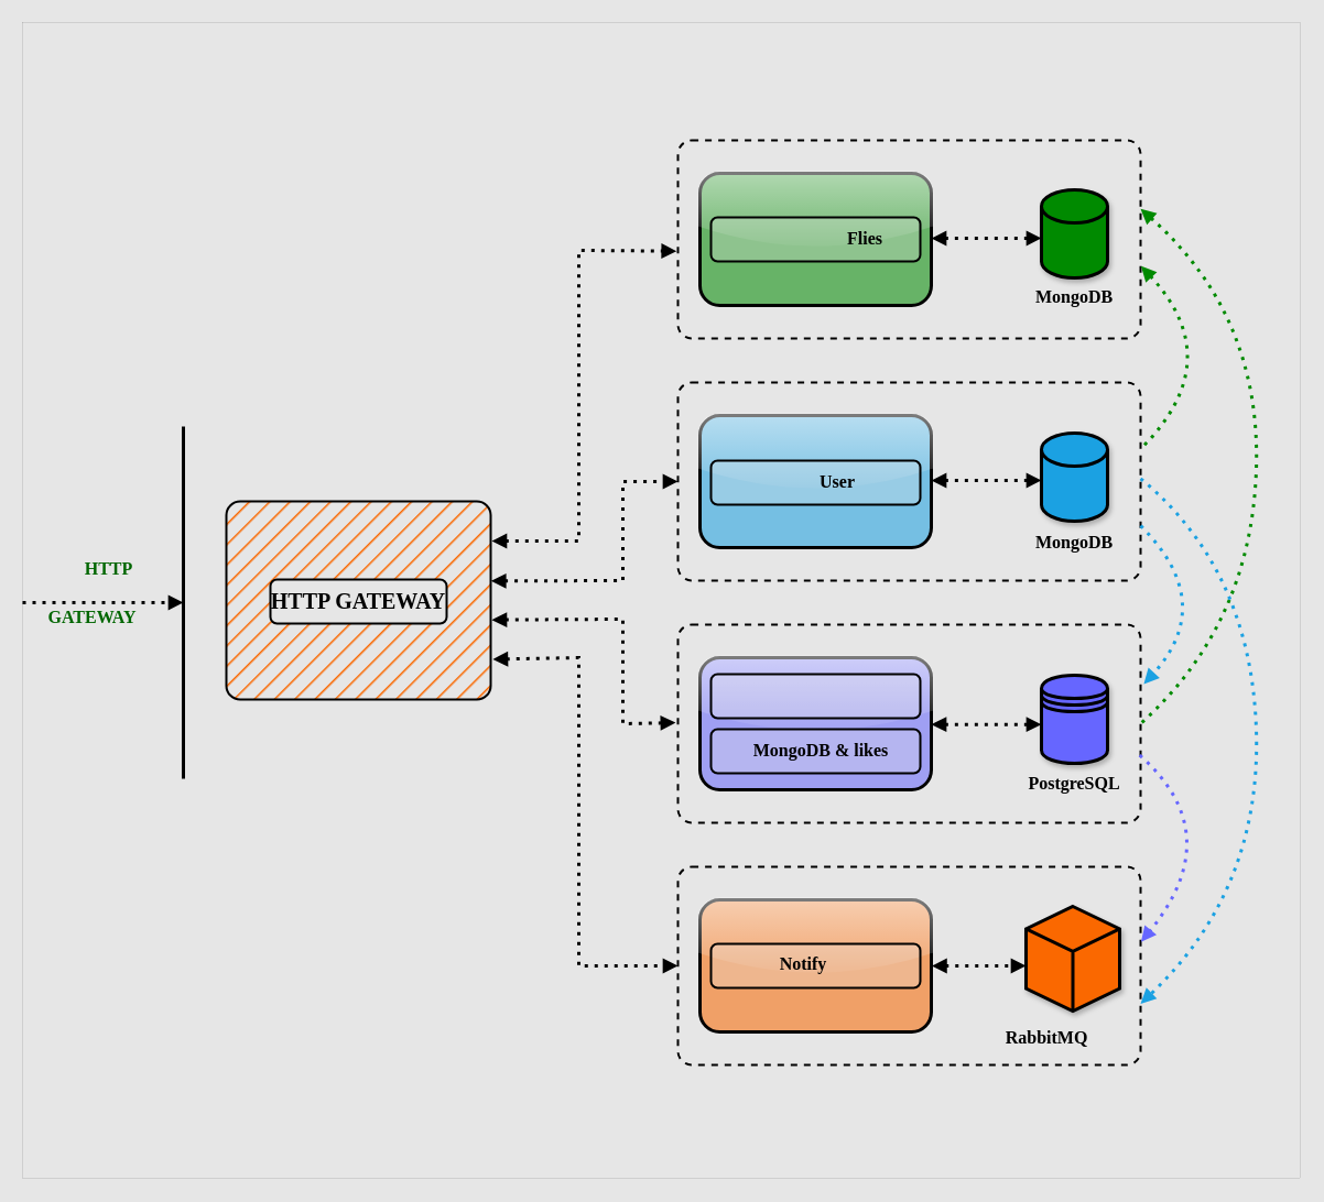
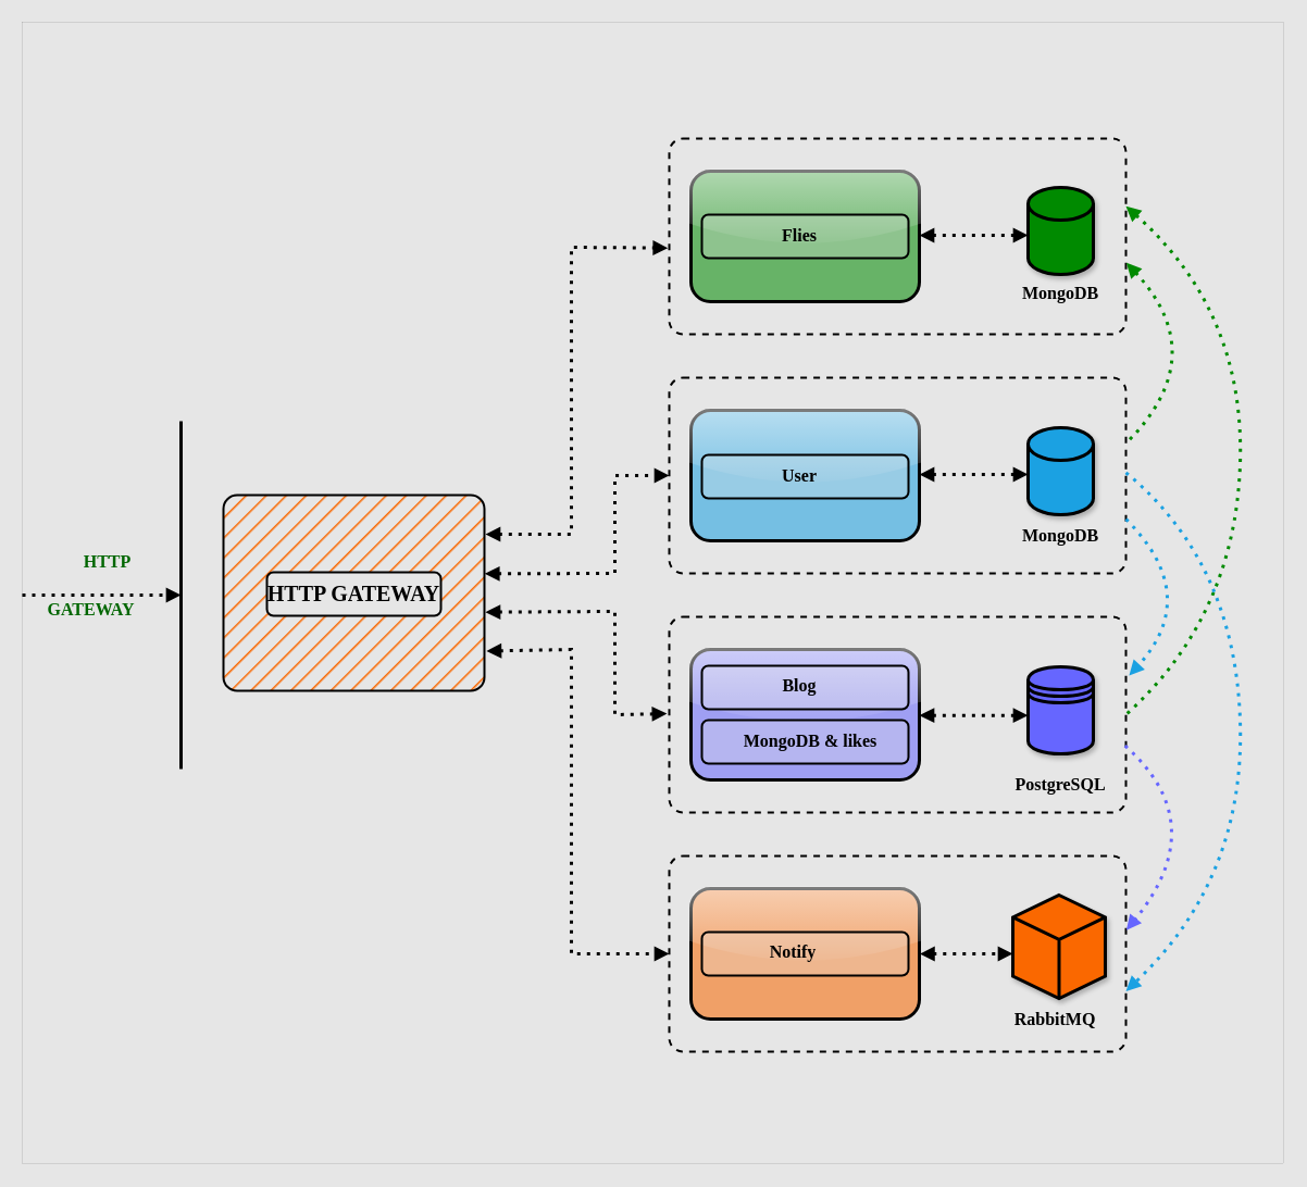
- <mxCell id="26" value="Flies" style="text;strokeColor=none;align=center;fillColor=none;html=1;verticalAlign=middle;whiteSpace=wrap;rounded=0;fontSize=16;fontFamily=Tahoma;fontStyle=1" parent="1" vertex="1"><mxGeometry x="755" y="201" width="60" height="30" as="geometry" /></mxCell>
+ <mxCell id="26" value="Flies" style="text;strokeColor=none;align=center;fillColor=none;html=1;verticalAlign=middle;whiteSpace=wrap;rounded=0;fontSize=16;fontFamily=Tahoma;fontStyle=1" parent="1" vertex="1"><mxGeometry x="705" y="201" width="60" height="30" as="geometry" /></mxCell>
- <mxCell id="28" value="User" style="text;strokeColor=none;align=center;fillColor=none;html=1;verticalAlign=middle;whiteSpace=wrap;rounded=0;fontSize=16;fontFamily=Tahoma;fontStyle=1" parent="1" vertex="1"><mxGeometry x="730" y="422" width="60" height="30" as="geometry" /></mxCell>
+ <mxCell id="28" value="User" style="text;strokeColor=none;align=center;fillColor=none;html=1;verticalAlign=middle;whiteSpace=wrap;rounded=0;fontSize=16;fontFamily=Tahoma;fontStyle=1" parent="1" vertex="1"><mxGeometry x="705" y="422" width="60" height="30" as="geometry" /></mxCell>
+ <mxCell id="30" value="Blog" style="text;strokeColor=none;align=center;fillColor=none;html=1;verticalAlign=middle;whiteSpace=wrap;rounded=0;fontSize=16;fontFamily=Tahoma;fontStyle=1" parent="1" vertex="1"><mxGeometry x="705" y="615" width="60" height="30" as="geometry" /></mxCell>
- <mxCell id="23" value="PostgreSQL" style="text;strokeColor=none;align=center;fillColor=none;html=1;verticalAlign=middle;whiteSpace=wrap;rounded=0;fontSize=16;fontFamily=Tahoma;fontStyle=1" parent="1" vertex="1"><mxGeometry x="945" y="696" width="60" height="30" as="geometry" /></mxCell>
+ <mxCell id="23" value="PostgreSQL" style="text;strokeColor=none;align=center;fillColor=none;html=1;verticalAlign=middle;whiteSpace=wrap;rounded=0;fontSize=16;fontFamily=Tahoma;fontStyle=1" parent="1" vertex="1"><mxGeometry x="945" y="706" width="60" height="30" as="geometry" /></mxCell>
- <mxCell id="24" value="RabbitMQ" style="text;strokeColor=none;align=center;fillColor=none;html=1;verticalAlign=middle;whiteSpace=wrap;rounded=0;fontSize=16;fontFamily=Tahoma;fontStyle=1" parent="1" vertex="1"><mxGeometry x="920" y="927" width="60" height="30" as="geometry" /></mxCell>
+ <mxCell id="24" value="RabbitMQ" style="text;strokeColor=none;align=center;fillColor=none;html=1;verticalAlign=middle;whiteSpace=wrap;rounded=0;fontSize=16;fontFamily=Tahoma;fontStyle=1" parent="1" vertex="1"><mxGeometry x="940" y="922" width="60" height="30" as="geometry" /></mxCell>
